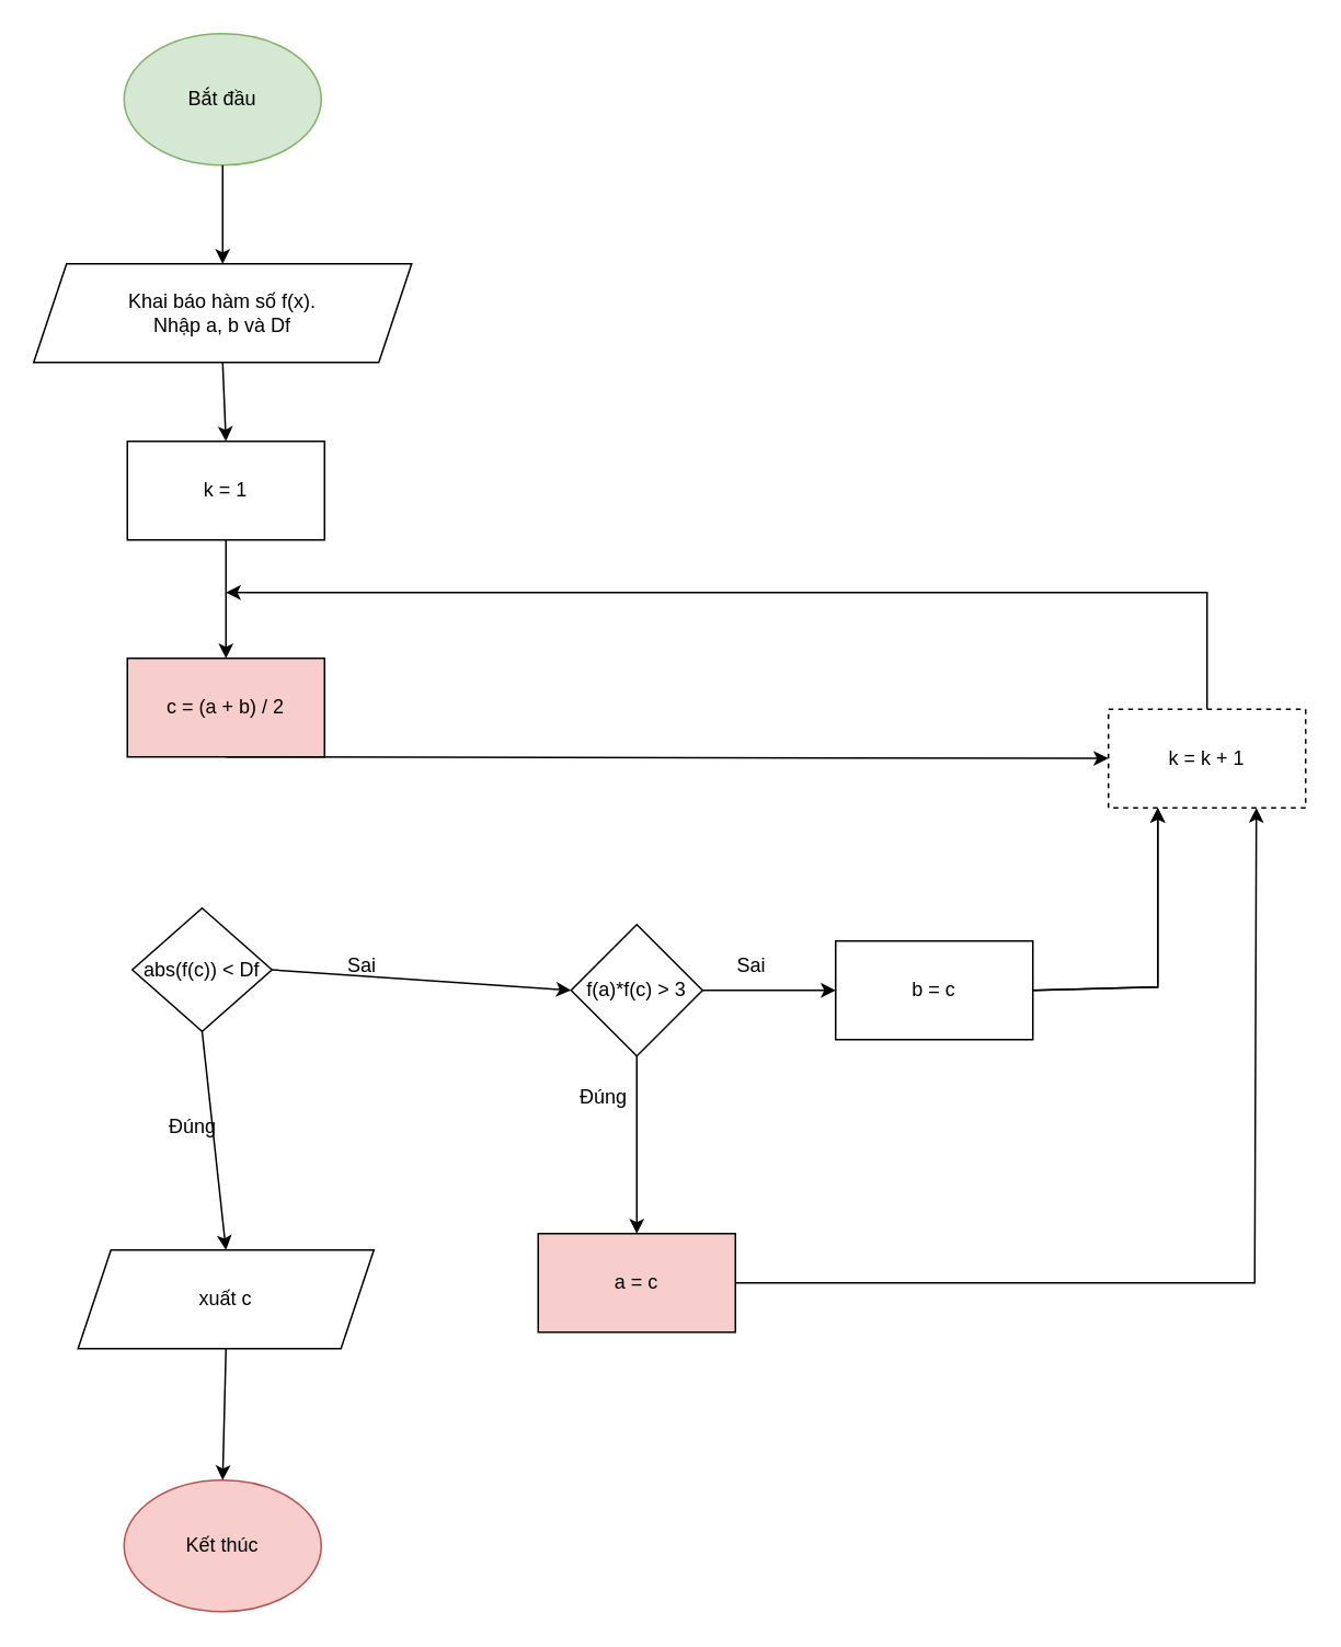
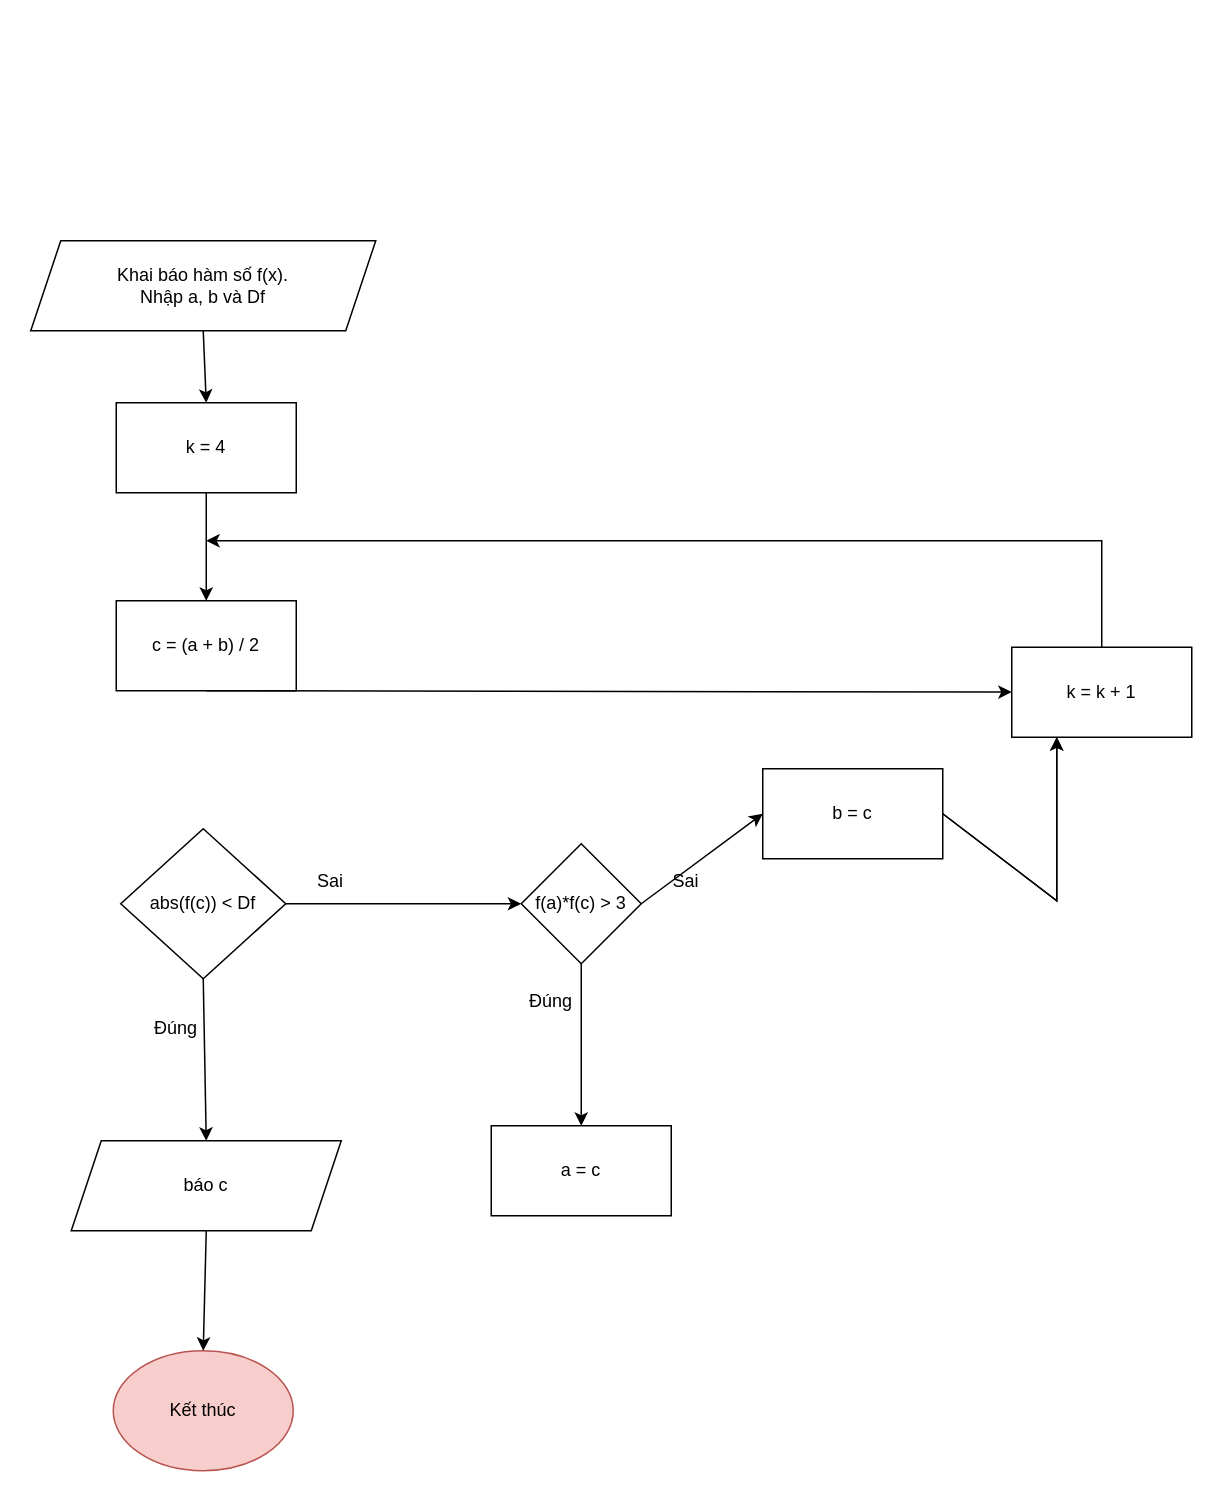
- <mxCell id="2" value="Bắt đầu" style="ellipse;whiteSpace=wrap;html=1;fillColor=#d5e8d4;strokeColor=#82b366;" vertex="1" parent="1"><mxGeometry x="75" y="20" width="120" height="80" as="geometry" /></mxCell>
- <mxCell id="18" value="" style="endArrow=classic;html=1;rounded=0;exitX=0.5;exitY=1;exitDx=0;exitDy=0;entryX=0.5;entryY=0;entryDx=0;entryDy=0;" edge="1" parent="1" source="2" target="4"><mxGeometry width="50" height="50" relative="1" as="geometry"><mxPoint x="297" y="330" as="sourcePoint" /><mxPoint x="347" y="280" as="targetPoint" /></mxGeometry></mxCell>
- <mxCell id="23" value="k = 1" style="rounded=0;whiteSpace=wrap;html=1;" vertex="1" parent="1"><mxGeometry x="77" y="268" width="120" height="60" as="geometry" /></mxCell>
+ <mxCell id="23" value="k = 4" style="rounded=0;whiteSpace=wrap;html=1;" vertex="1" parent="1"><mxGeometry x="77" y="268" width="120" height="60" as="geometry" /></mxCell>
- <mxCell id="6" value="c = (a + b) / 2" style="rounded=0;whiteSpace=wrap;html=1;fillColor=#f8cecc;" vertex="1" parent="1"><mxGeometry x="77" y="400" width="120" height="60" as="geometry" /></mxCell>
+ <mxCell id="6" value="c = (a + b) / 2" style="rounded=0;whiteSpace=wrap;html=1;" vertex="1" parent="1"><mxGeometry x="77" y="400" width="120" height="60" as="geometry" /></mxCell>
- <mxCell id="25" value="k = k + 1" style="rounded=0;whiteSpace=wrap;html=1;dashed=1;" vertex="1" parent="1"><mxGeometry x="674" y="431" width="120" height="60" as="geometry" /></mxCell>
+ <mxCell id="25" value="k = k + 1" style="rounded=0;whiteSpace=wrap;html=1;" vertex="1" parent="1"><mxGeometry x="674" y="431" width="120" height="60" as="geometry" /></mxCell>
- <mxCell id="5" value="abs(f(c)) &amp;lt; Df" style="rhombus;whiteSpace=wrap;html=1;" vertex="1" parent="1"><mxGeometry x="80" y="552" width="85" height="75" as="geometry" /></mxCell>
+ <mxCell id="5" value="abs(f(c)) &amp;lt; Df" style="rhombus;whiteSpace=wrap;html=1;" vertex="1" parent="1"><mxGeometry x="80" y="552" width="110" height="100" as="geometry" /></mxCell>
- <mxCell id="16" value="b = c" style="rounded=0;whiteSpace=wrap;html=1;" vertex="1" parent="1"><mxGeometry x="508" y="572" width="120" height="60" as="geometry" /></mxCell>
+ <mxCell id="16" value="b = c" style="rounded=0;whiteSpace=wrap;html=1;" vertex="1" parent="1"><mxGeometry x="508" y="512" width="120" height="60" as="geometry" /></mxCell>
- <mxCell id="17" value="a = c" style="rounded=0;whiteSpace=wrap;html=1;fillColor=#f8cecc;" vertex="1" parent="1"><mxGeometry x="327" y="750" width="120" height="60" as="geometry" /></mxCell>
+ <mxCell id="17" value="a = c" style="rounded=0;whiteSpace=wrap;html=1;" vertex="1" parent="1"><mxGeometry x="327" y="750" width="120" height="60" as="geometry" /></mxCell>
- <mxCell id="27" value="" style="endArrow=classic;html=1;rounded=0;exitX=1;exitY=0.5;exitDx=0;exitDy=0;entryX=0.75;entryY=1;entryDx=0;entryDy=0;" edge="1" parent="1" source="17" target="25"><mxGeometry width="50" height="50" relative="1" as="geometry"><mxPoint x="297" y="580" as="sourcePoint" /><mxPoint x="797" y="740" as="targetPoint" /><Array as="points"><mxPoint x="763" y="780" /></Array></mxGeometry></mxCell>
- <mxCell id="21" value="xuất c" style="shape=parallelogram;perimeter=parallelogramPerimeter;whiteSpace=wrap;html=1;fixedSize=1;" vertex="1" parent="1"><mxGeometry x="47" y="760" width="180" height="60" as="geometry" /></mxCell>
+ <mxCell id="21" value="báo c" style="shape=parallelogram;perimeter=parallelogramPerimeter;whiteSpace=wrap;html=1;fixedSize=1;" vertex="1" parent="1"><mxGeometry x="47" y="760" width="180" height="60" as="geometry" /></mxCell>
